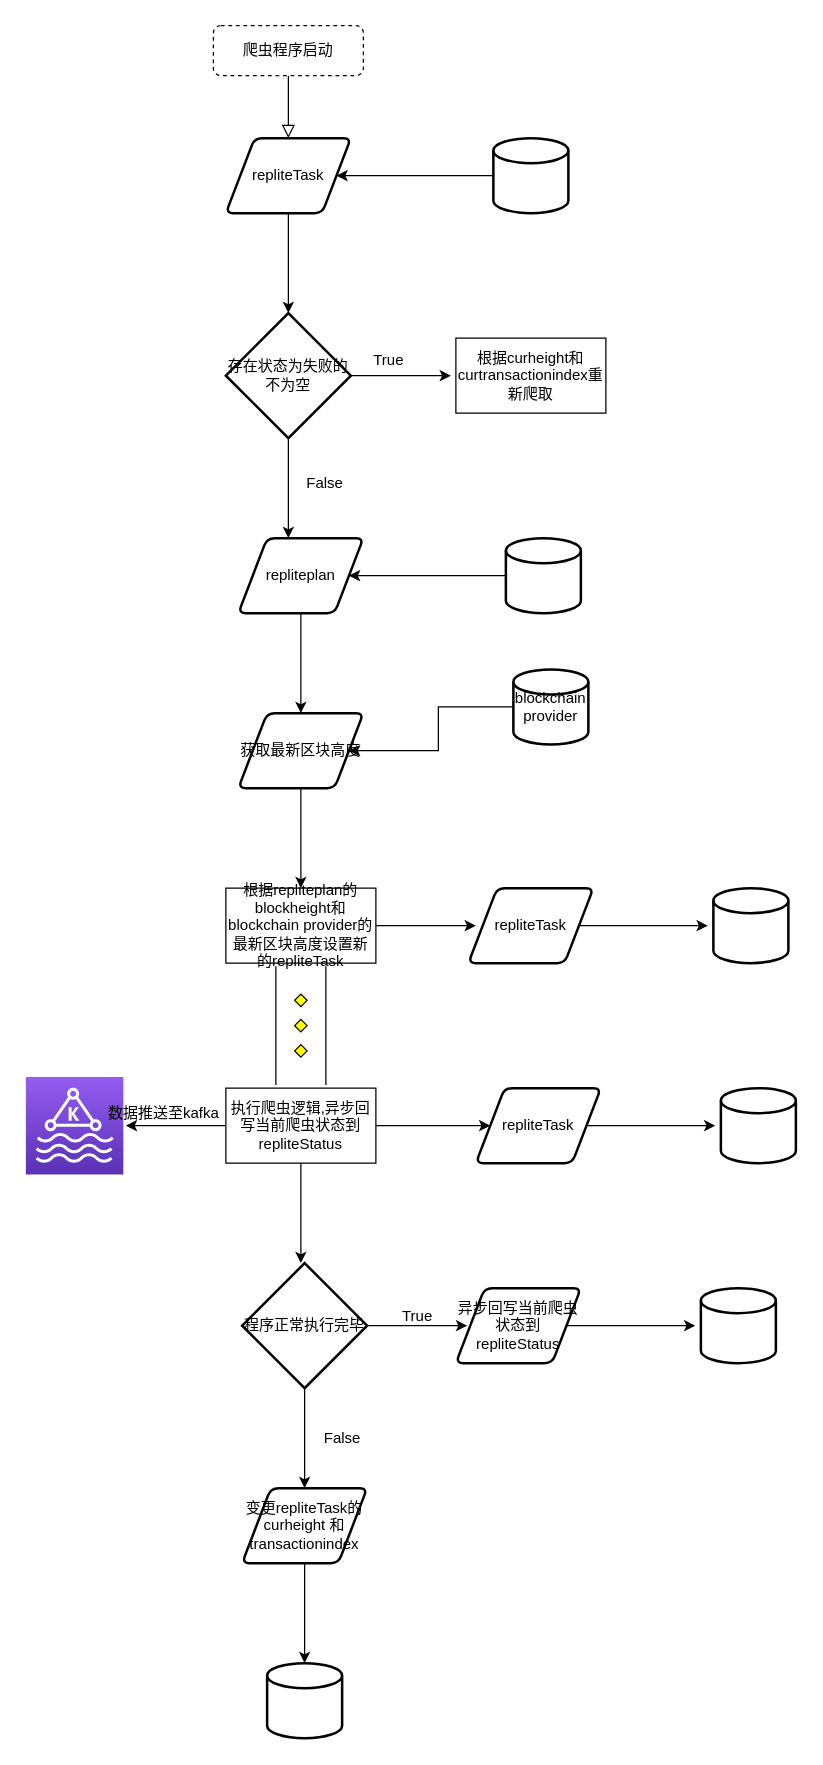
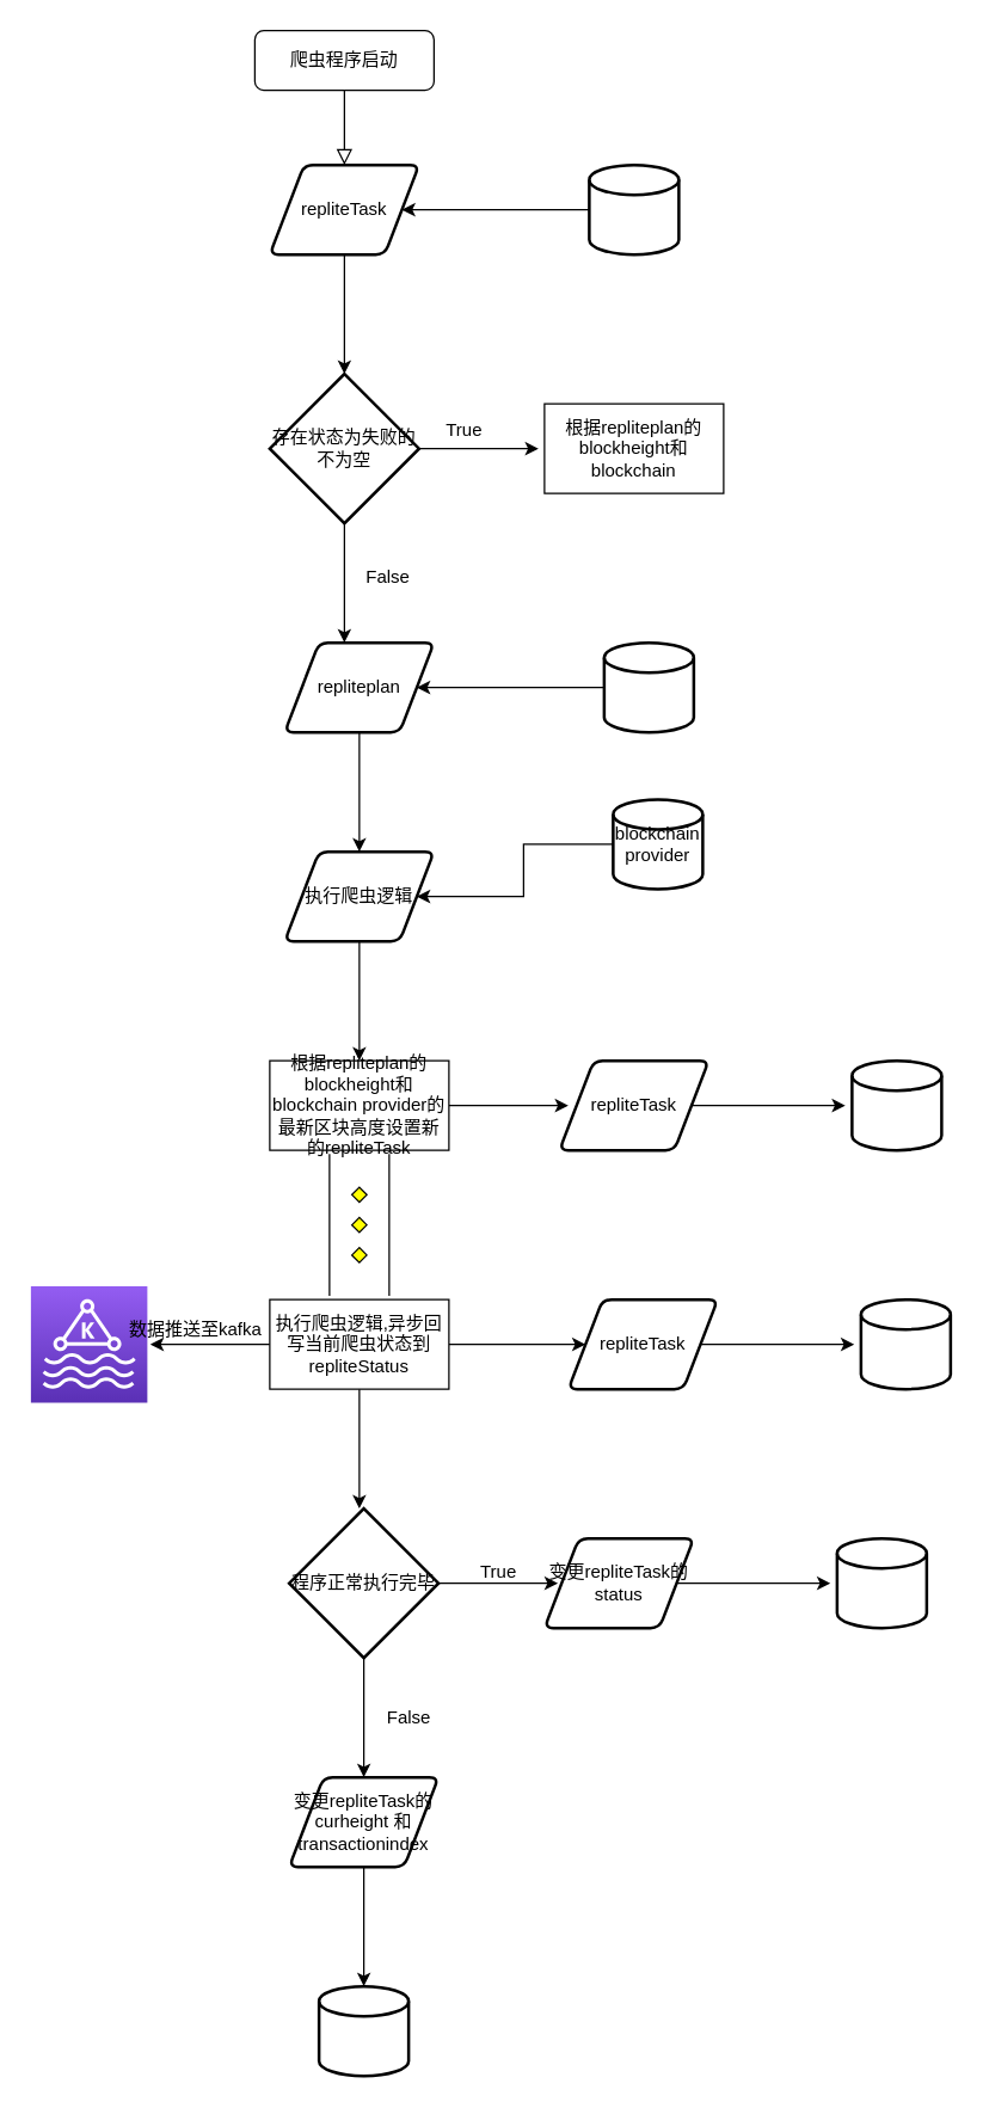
- <mxCell id="3" value="爬虫程序启动" style="rounded=1;whiteSpace=wrap;html=1;fontSize=12;glass=0;strokeWidth=1;shadow=0;dashed=1;" parent="1" vertex="1"><mxGeometry x="170" y="20" width="120" height="40" as="geometry" /></mxCell>
+ <mxCell id="3" value="爬虫程序启动" style="rounded=1;whiteSpace=wrap;html=1;fontSize=12;glass=0;strokeWidth=1;shadow=0;" parent="1" vertex="1"><mxGeometry x="170" y="20" width="120" height="40" as="geometry" /></mxCell>
- <mxCell id="12" value="根据curheight和curtransactionindex重新爬取" style="rounded=0;whiteSpace=wrap;html=1;" parent="1" vertex="1"><mxGeometry x="364" y="270" width="120" height="60" as="geometry" /></mxCell>
+ <mxCell id="12" value="根据repliteplan的blockheight和blockchain" style="rounded=0;whiteSpace=wrap;html=1;" parent="1" vertex="1"><mxGeometry x="364" y="270" width="120" height="60" as="geometry" /></mxCell>
- <mxCell id="21" value="获取最新区块高度" style="shape=parallelogram;html=1;strokeWidth=2;perimeter=parallelogramPerimeter;whiteSpace=wrap;rounded=1;arcSize=12;size=0.23;" parent="1" vertex="1"><mxGeometry x="190" y="570" width="100" height="60" as="geometry" /></mxCell>
+ <mxCell id="21" value="执行爬虫逻辑" style="shape=parallelogram;html=1;strokeWidth=2;perimeter=parallelogramPerimeter;whiteSpace=wrap;rounded=1;arcSize=12;size=0.23;" parent="1" vertex="1"><mxGeometry x="190" y="570" width="100" height="60" as="geometry" /></mxCell>
- <mxCell id="40" value="异步回写当前爬虫状态到repliteStatus" style="shape=parallelogram;html=1;strokeWidth=2;perimeter=parallelogramPerimeter;whiteSpace=wrap;rounded=1;arcSize=12;size=0.23;" parent="1" vertex="1"><mxGeometry x="364" y="1030" width="100" height="60" as="geometry" /></mxCell>
+ <mxCell id="40" value="变更repliteTask的status" style="shape=parallelogram;html=1;strokeWidth=2;perimeter=parallelogramPerimeter;whiteSpace=wrap;rounded=1;arcSize=12;size=0.23;" parent="1" vertex="1"><mxGeometry x="364" y="1030" width="100" height="60" as="geometry" /></mxCell>
